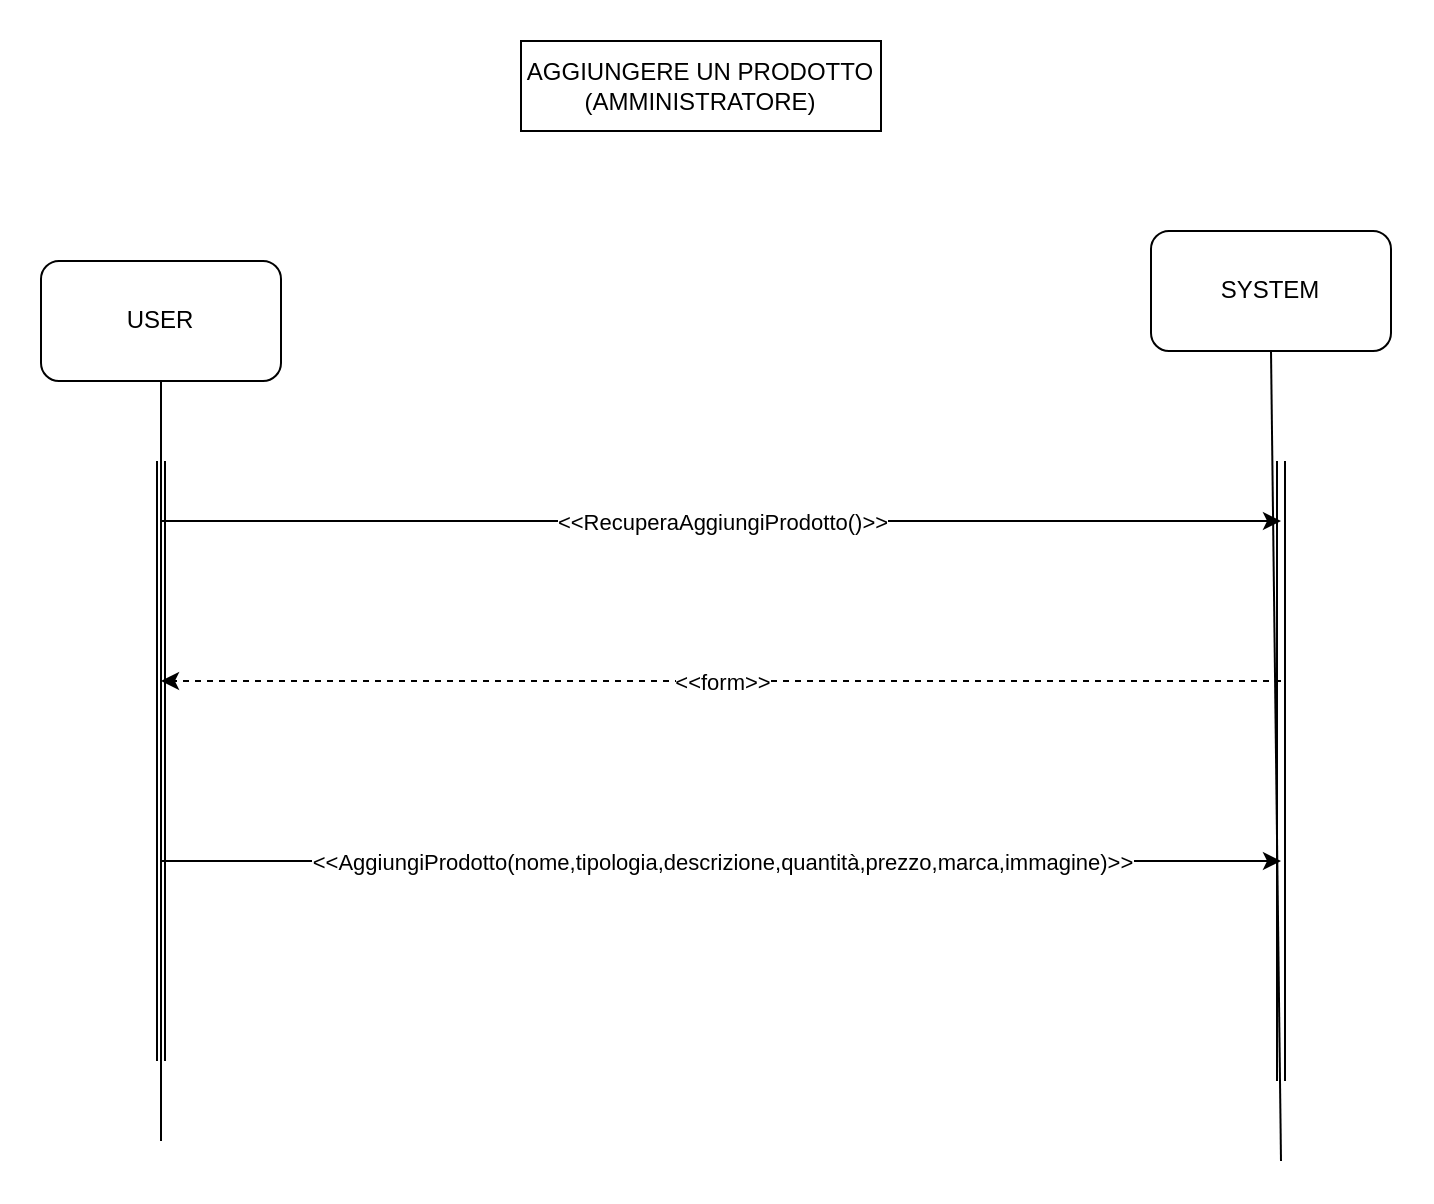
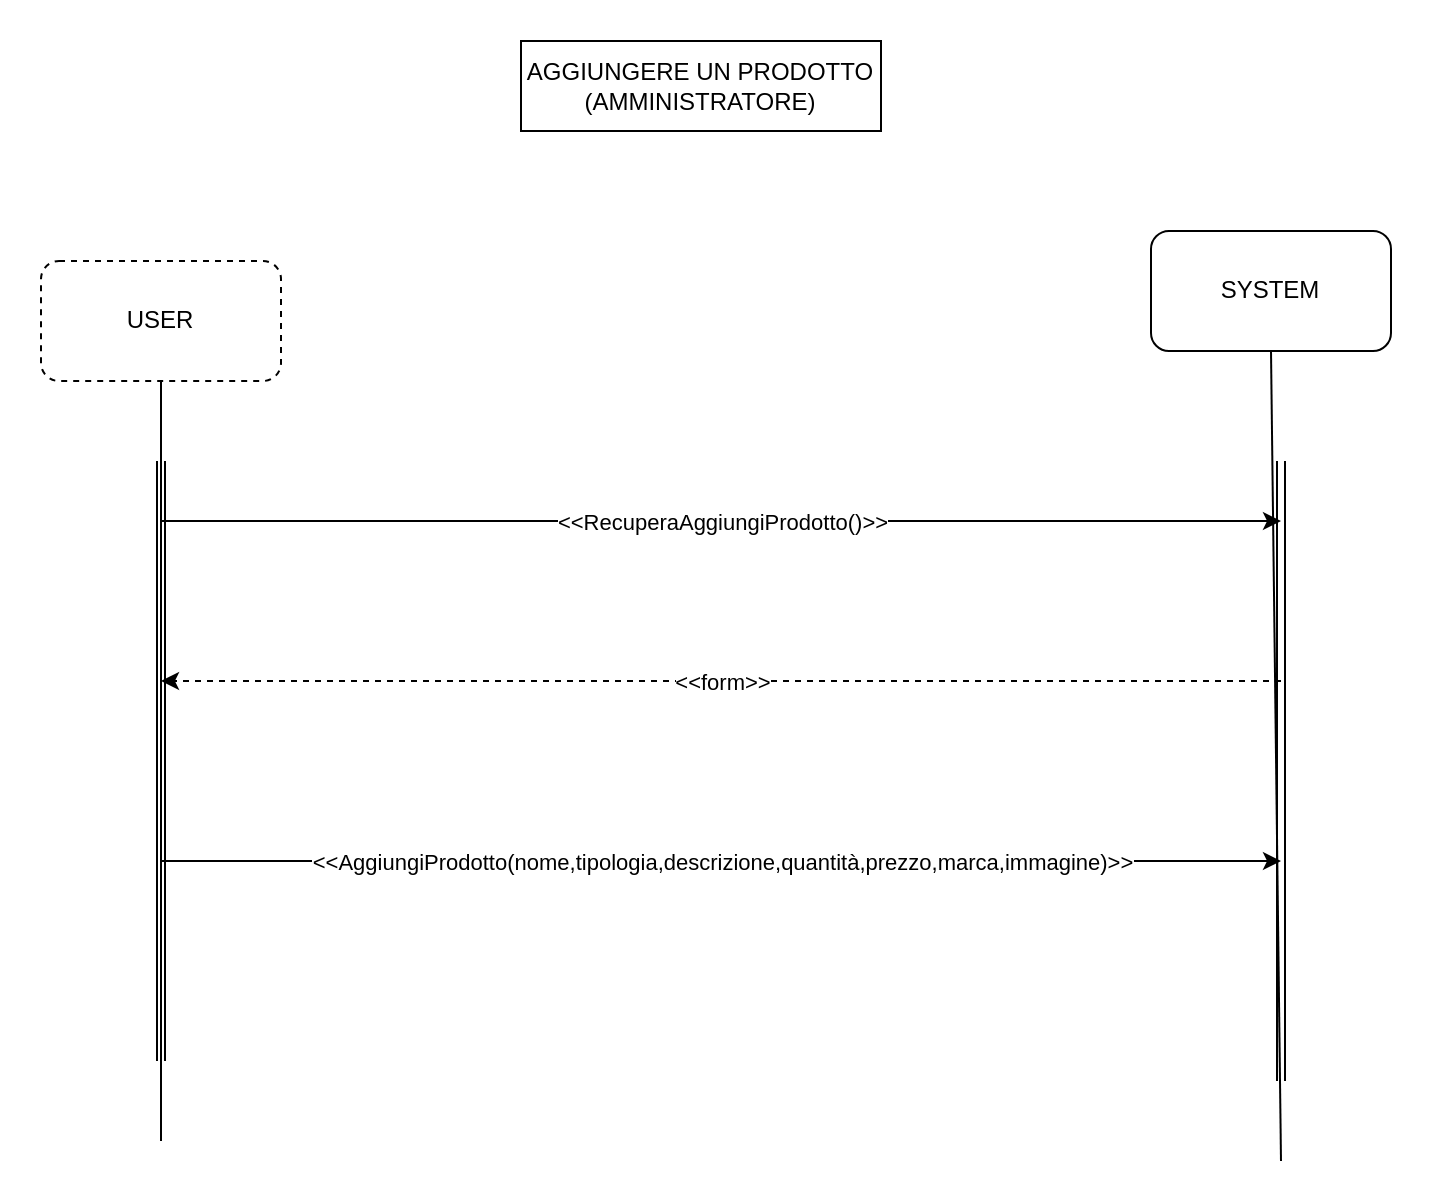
- <mxCell id="2" value="USER" style="rounded=1;whiteSpace=wrap;html=1;" parent="1" vertex="1"><mxGeometry x="20" y="130" width="120" height="60" as="geometry" /></mxCell>
+ <mxCell id="2" value="USER" style="rounded=1;whiteSpace=wrap;html=1;dashed=1;" parent="1" vertex="1"><mxGeometry x="20" y="130" width="120" height="60" as="geometry" /></mxCell>
